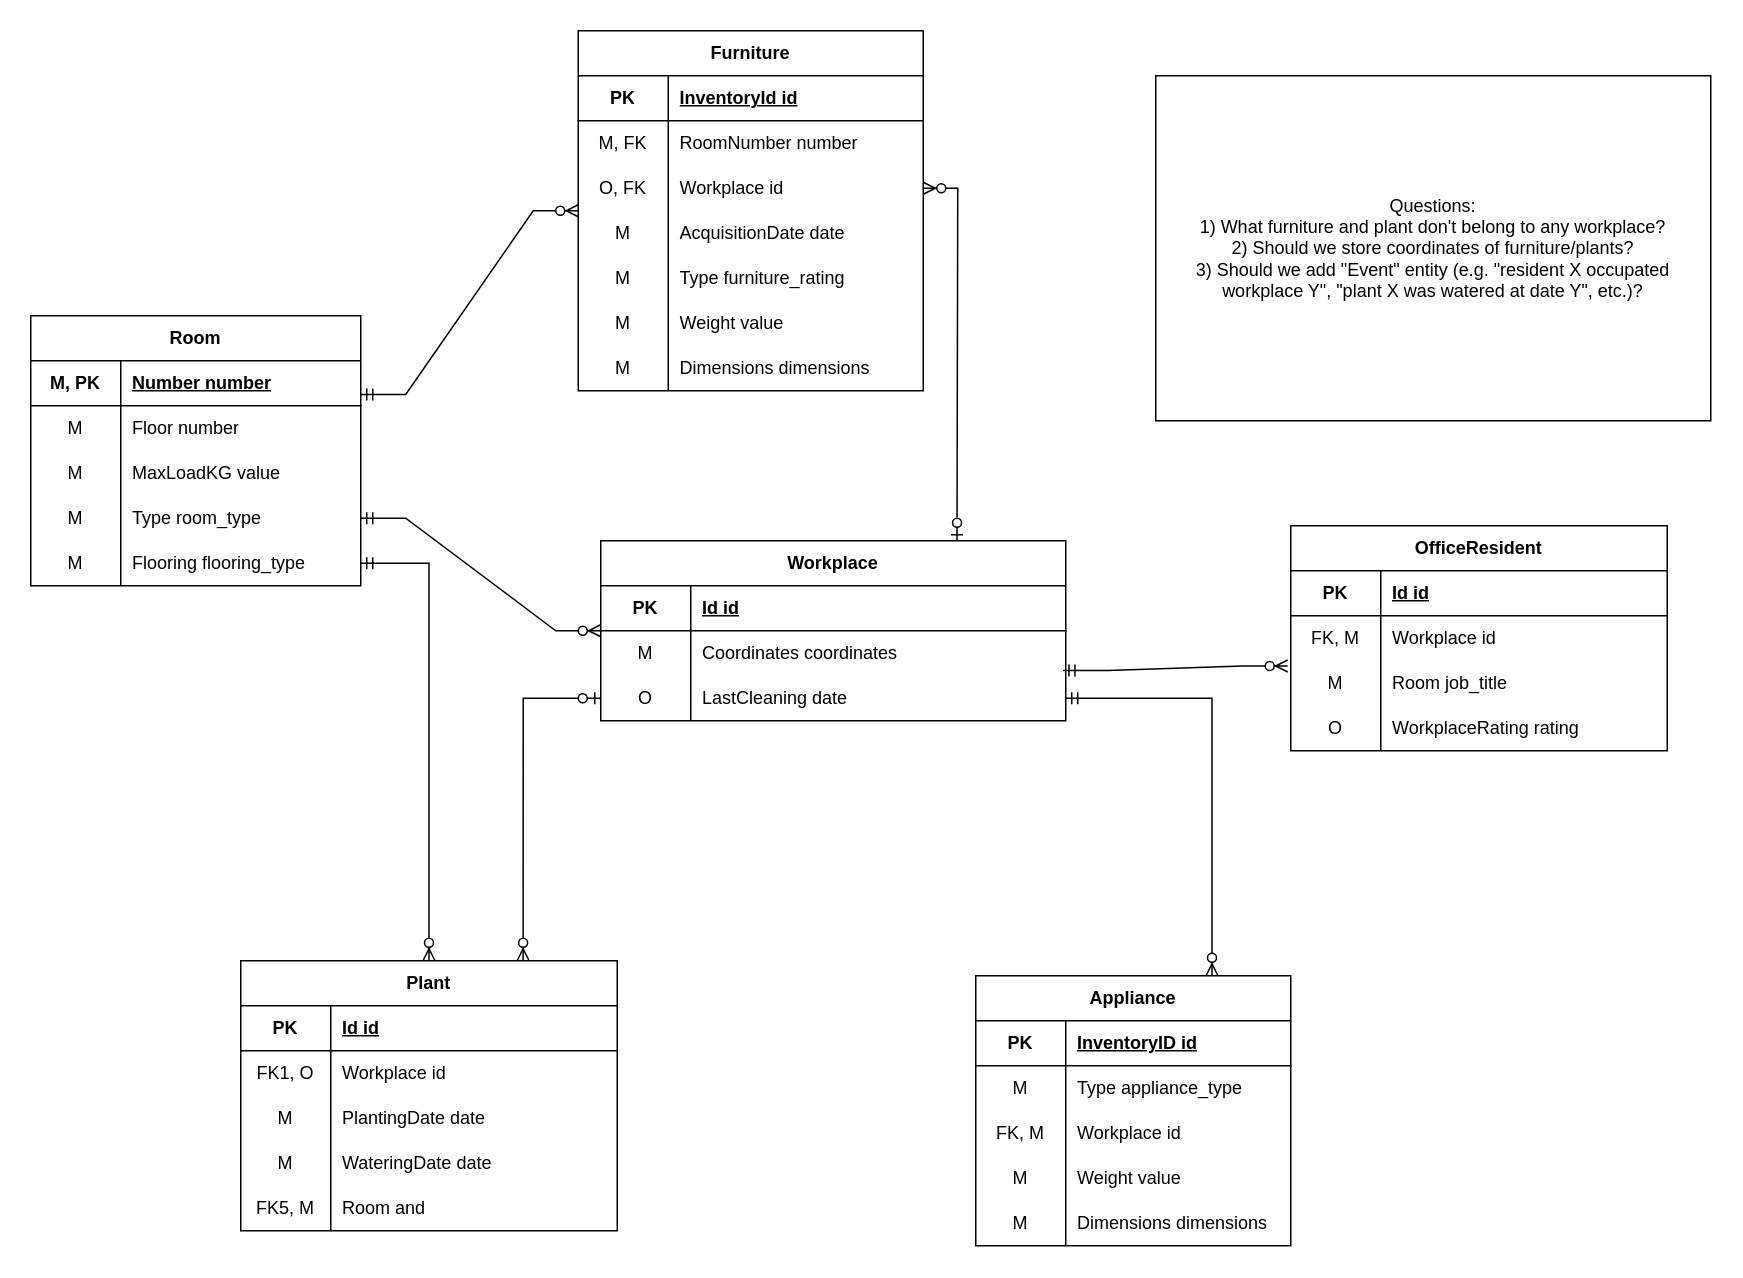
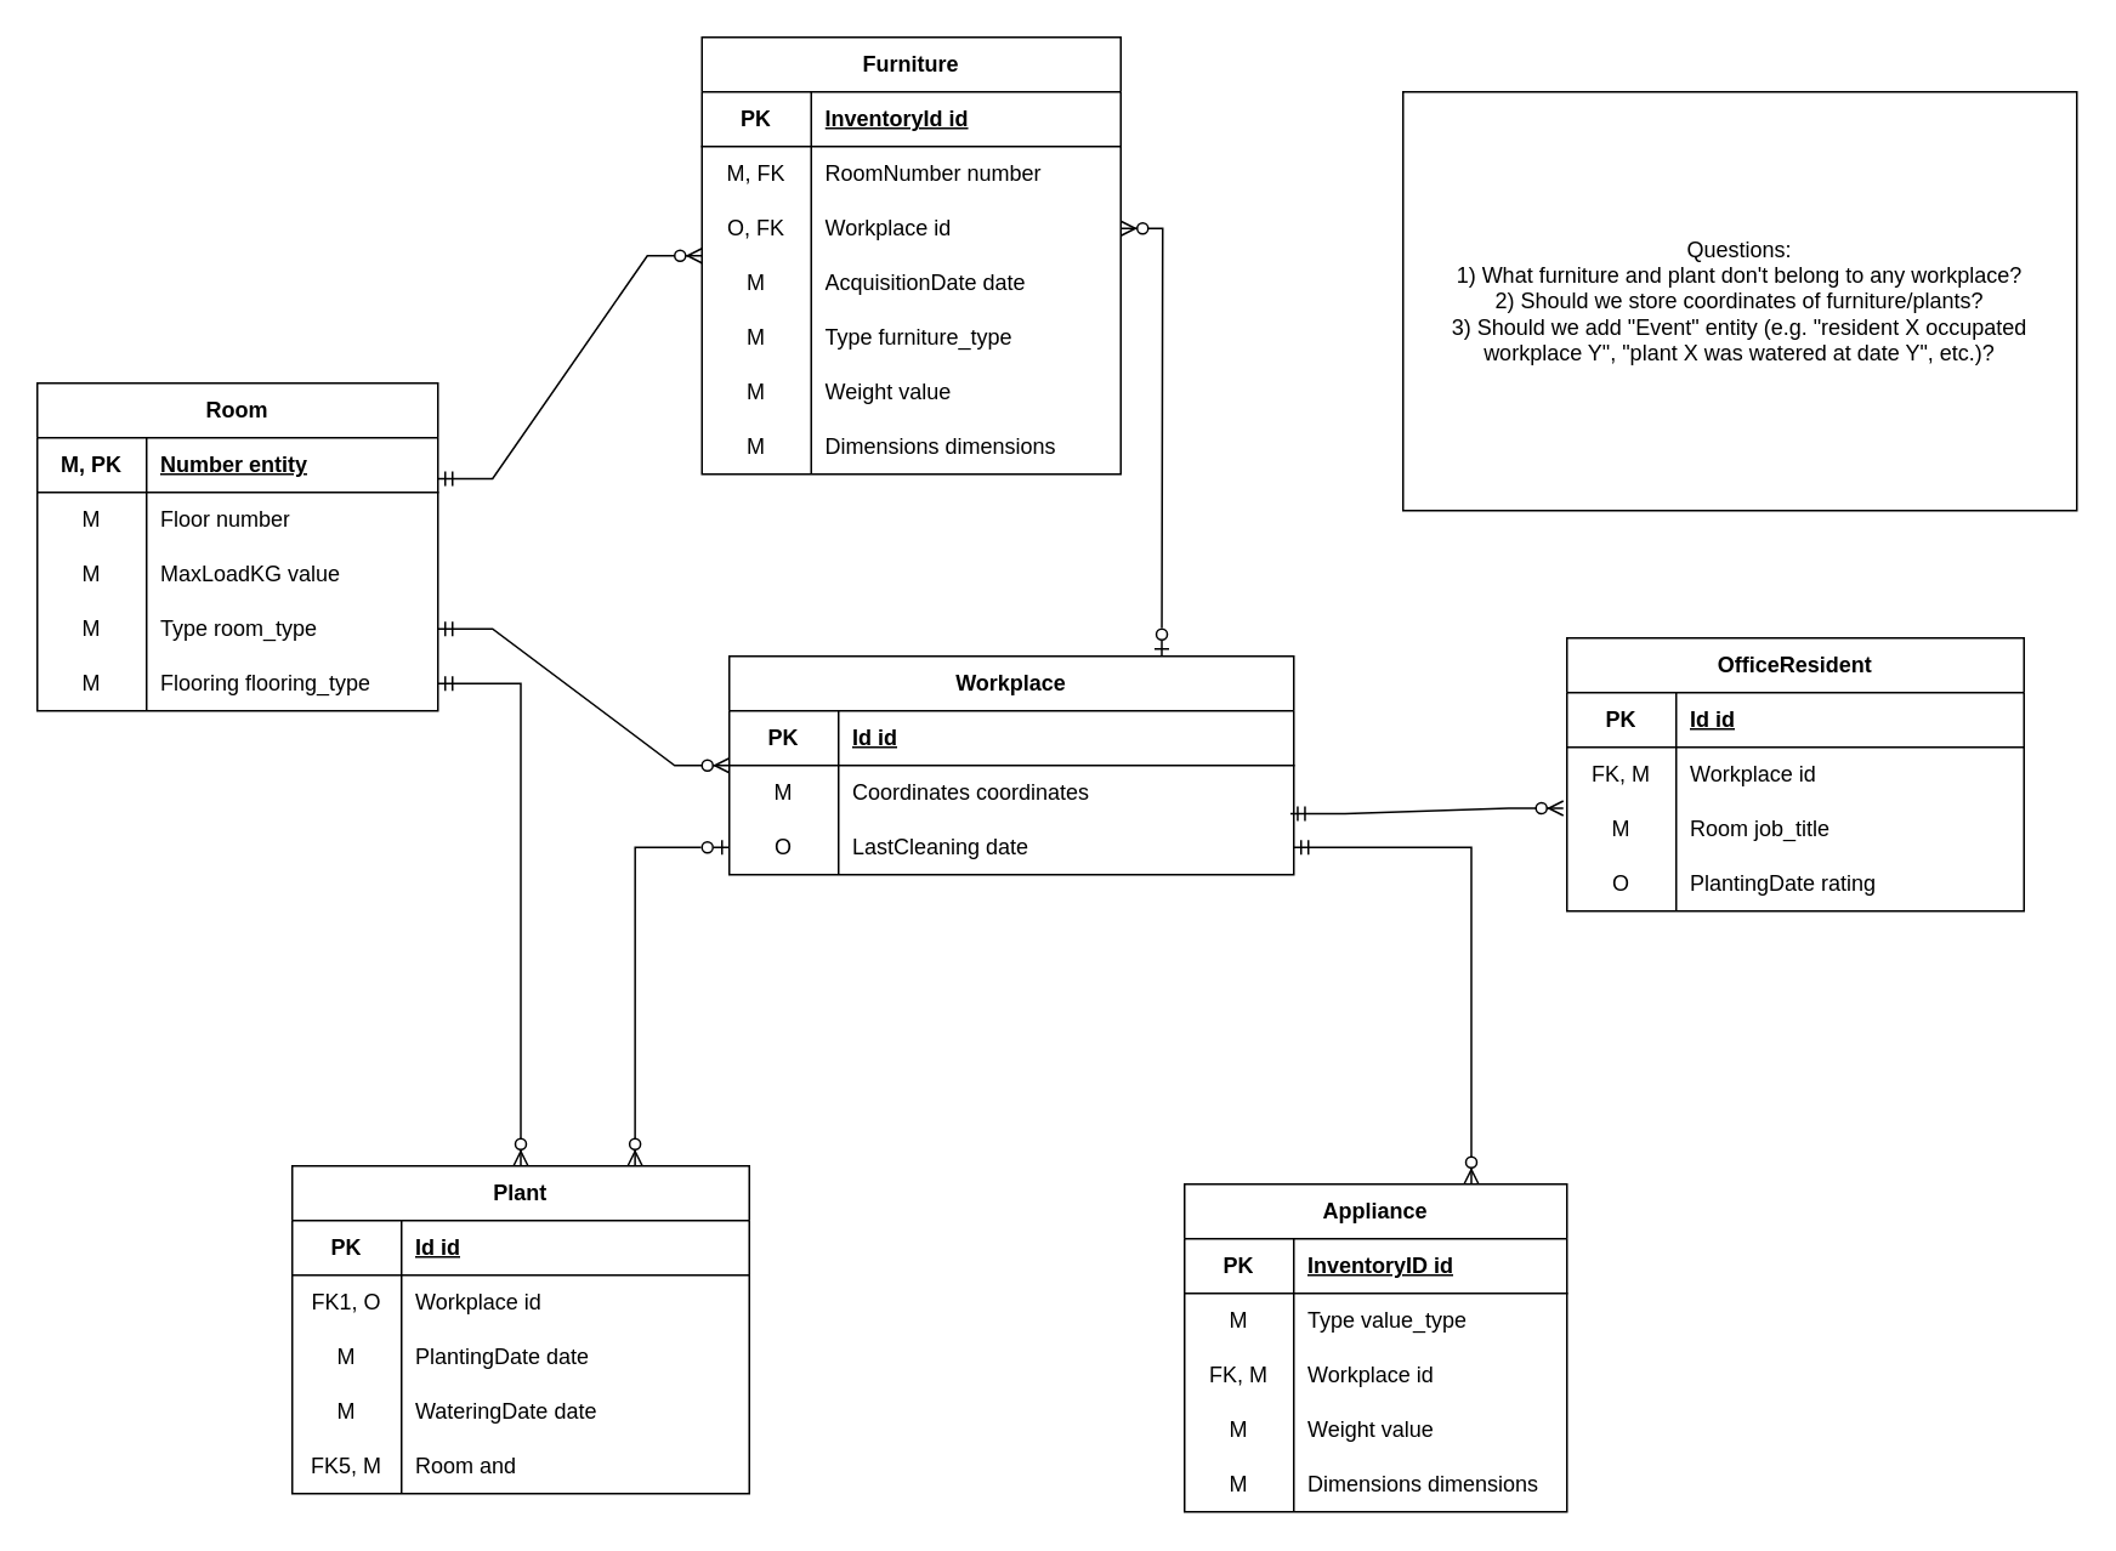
- <mxCell id="43" value="Type furniture_rating" style="shape=partialRectangle;connectable=0;fillColor=none;top=0;left=0;bottom=0;right=0;align=left;spacingLeft=6;fontStyle=0;overflow=hidden;whiteSpace=wrap;html=1;" vertex="1" parent="41"><mxGeometry x="60" width="170" height="30" as="geometry"><mxRectangle width="170" height="30" as="alternateBounds" /></mxGeometry></mxCell>
+ <mxCell id="43" value="Type furniture_type" style="shape=partialRectangle;connectable=0;fillColor=none;top=0;left=0;bottom=0;right=0;align=left;spacingLeft=6;fontStyle=0;overflow=hidden;whiteSpace=wrap;html=1;" vertex="1" parent="41"><mxGeometry x="60" width="170" height="30" as="geometry"><mxRectangle width="170" height="30" as="alternateBounds" /></mxGeometry></mxCell>
- <mxCell id="15" value="Number number" style="shape=partialRectangle;connectable=0;fillColor=none;top=0;left=0;bottom=0;right=0;align=left;spacingLeft=6;fontStyle=5;overflow=hidden;html=1;whiteSpace=wrap;" vertex="1" parent="13"><mxGeometry x="60" width="160" height="30" as="geometry"><mxRectangle width="160" height="30" as="alternateBounds" /></mxGeometry></mxCell>
+ <mxCell id="15" value="Number entity" style="shape=partialRectangle;connectable=0;fillColor=none;top=0;left=0;bottom=0;right=0;align=left;spacingLeft=6;fontStyle=5;overflow=hidden;html=1;whiteSpace=wrap;" vertex="1" parent="13"><mxGeometry x="60" width="160" height="30" as="geometry"><mxRectangle width="160" height="30" as="alternateBounds" /></mxGeometry></mxCell>
- <mxCell id="78" value="WorkplaceRating rating" style="shape=partialRectangle;connectable=0;fillColor=none;top=0;left=0;bottom=0;right=0;align=left;spacingLeft=6;fontStyle=0;overflow=hidden;whiteSpace=wrap;html=1;" vertex="1" parent="76"><mxGeometry x="60" width="191" height="30" as="geometry"><mxRectangle width="191" height="30" as="alternateBounds" /></mxGeometry></mxCell>
+ <mxCell id="78" value="PlantingDate rating" style="shape=partialRectangle;connectable=0;fillColor=none;top=0;left=0;bottom=0;right=0;align=left;spacingLeft=6;fontStyle=0;overflow=hidden;whiteSpace=wrap;html=1;" vertex="1" parent="76"><mxGeometry x="60" width="191" height="30" as="geometry"><mxRectangle width="191" height="30" as="alternateBounds" /></mxGeometry></mxCell>
- <mxCell id="56" value="Type appliance_type" style="shape=partialRectangle;connectable=0;fillColor=none;top=0;left=0;bottom=0;right=0;align=left;spacingLeft=6;overflow=hidden;html=1;whiteSpace=wrap;" vertex="1" parent="54"><mxGeometry x="60" width="150" height="30" as="geometry"><mxRectangle width="150" height="30" as="alternateBounds" /></mxGeometry></mxCell>
+ <mxCell id="56" value="Type value_type" style="shape=partialRectangle;connectable=0;fillColor=none;top=0;left=0;bottom=0;right=0;align=left;spacingLeft=6;overflow=hidden;html=1;whiteSpace=wrap;" vertex="1" parent="54"><mxGeometry x="60" width="150" height="30" as="geometry"><mxRectangle width="150" height="30" as="alternateBounds" /></mxGeometry></mxCell>
